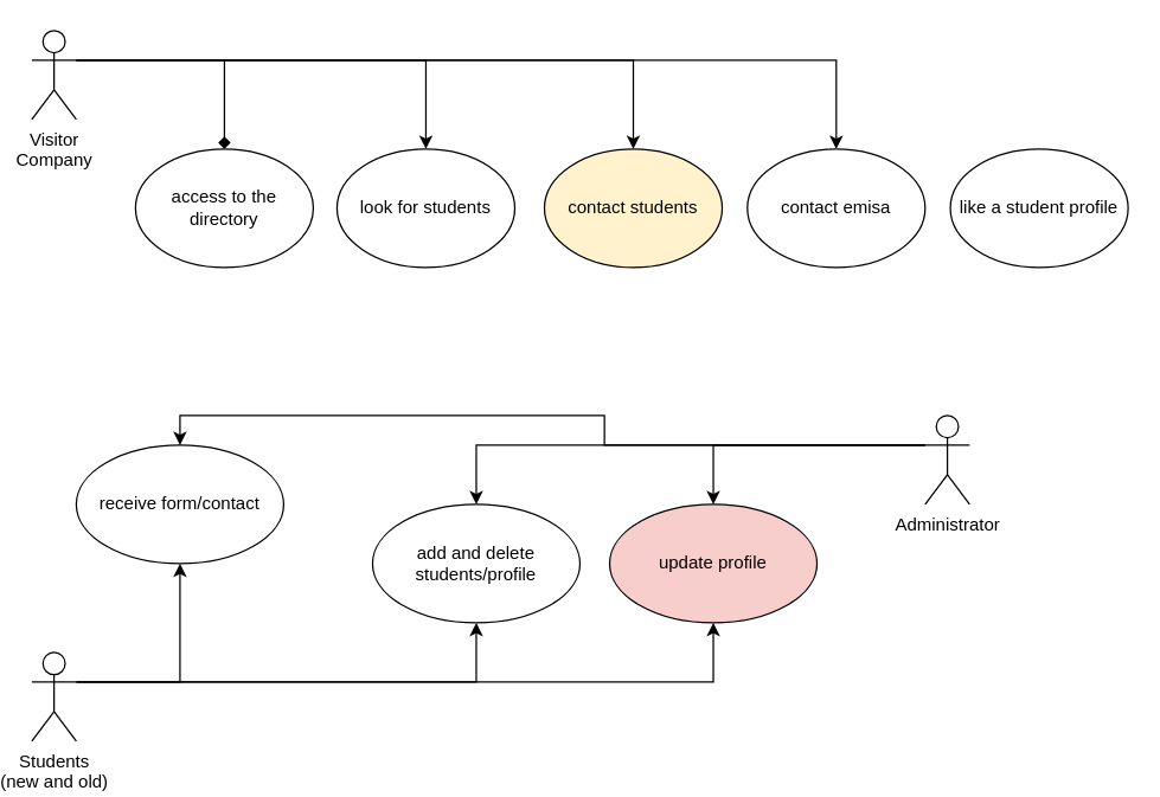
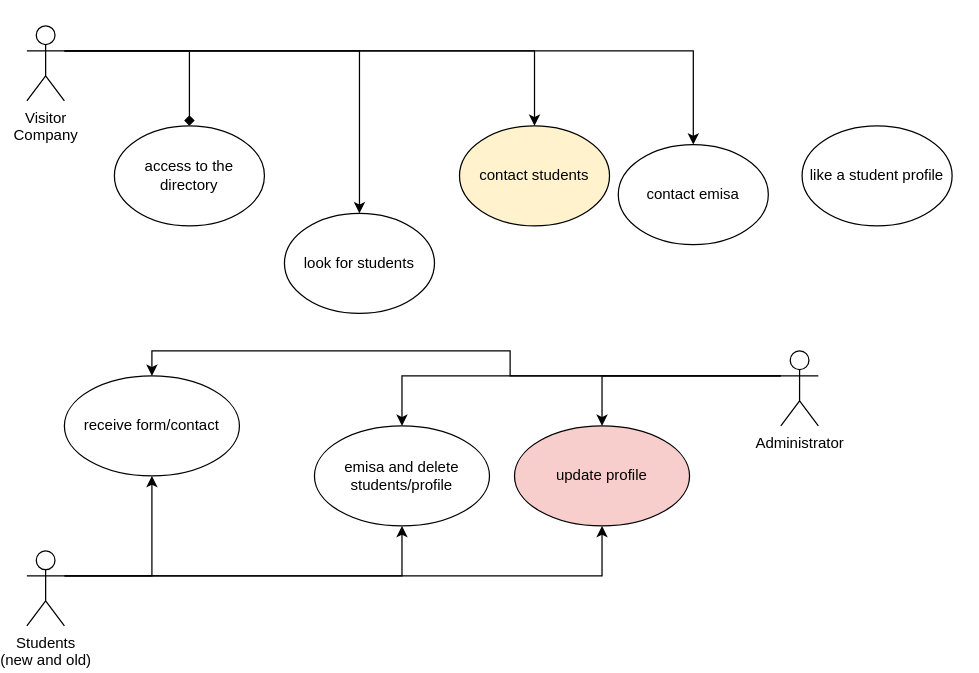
- <mxCell id="8" value="look for students" style="ellipse;whiteSpace=wrap;html=1;" parent="1" vertex="1"><mxGeometry x="226" y="100" width="120" height="80" as="geometry" /></mxCell>
+ <mxCell id="8" value="look for students" style="ellipse;whiteSpace=wrap;html=1;" parent="1" vertex="1"><mxGeometry x="226" y="170" width="120" height="80" as="geometry" /></mxCell>
- <mxCell id="10" value="contact emisa" style="ellipse;whiteSpace=wrap;html=1;" parent="1" vertex="1"><mxGeometry x="503" y="100" width="120" height="80" as="geometry" /></mxCell>
+ <mxCell id="10" value="contact emisa" style="ellipse;whiteSpace=wrap;html=1;" parent="1" vertex="1"><mxGeometry x="493" y="115" width="120" height="80" as="geometry" /></mxCell>
- <mxCell id="20" value="&lt;div&gt;add and delete&lt;br&gt;students/profile&lt;/div&gt;" style="ellipse;whiteSpace=wrap;html=1;verticalAlign=middle;" parent="1" vertex="1"><mxGeometry x="250" y="340" width="140" height="80" as="geometry" /></mxCell>
+ <mxCell id="20" value="&lt;div&gt;emisa and delete&lt;br&gt;students/profile&lt;/div&gt;" style="ellipse;whiteSpace=wrap;html=1;verticalAlign=middle;" parent="1" vertex="1"><mxGeometry x="250" y="340" width="140" height="80" as="geometry" /></mxCell>
